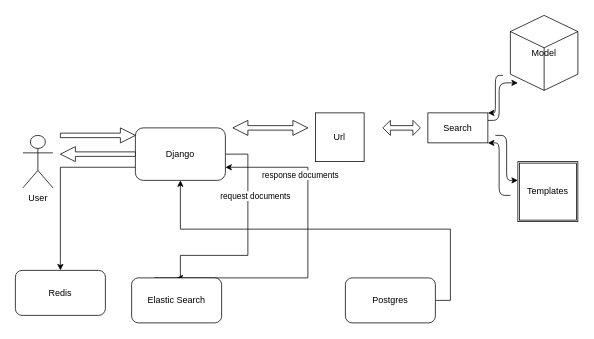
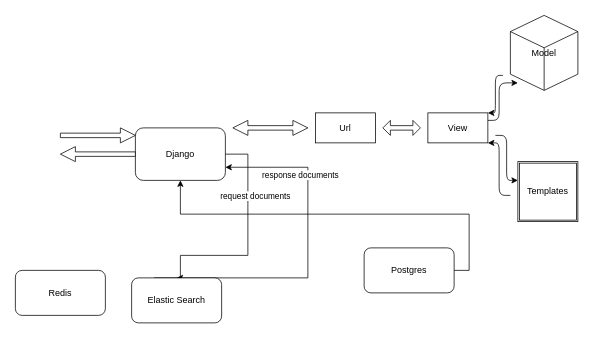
- <mxCell id="12" value="Search" style="rounded=0;whiteSpace=wrap;html=1;" vertex="1" parent="1"><mxGeometry x="570" y="150" width="80" height="40" as="geometry" /></mxCell>
+ <mxCell id="12" value="View" style="rounded=0;whiteSpace=wrap;html=1;" vertex="1" parent="1"><mxGeometry x="570" y="150" width="80" height="40" as="geometry" /></mxCell>
- <mxCell id="11" value="Url" style="rounded=0;whiteSpace=wrap;html=1;" vertex="1" parent="1"><mxGeometry x="420" y="150" width="65" height="65" as="geometry" /></mxCell>
+ <mxCell id="11" value="Url" style="rounded=0;whiteSpace=wrap;html=1;" vertex="1" parent="1"><mxGeometry x="420" y="150" width="80" height="40" as="geometry" /></mxCell>
- <mxCell id="10" value="User" style="shape=umlActor;verticalLabelPosition=bottom;verticalAlign=top;html=1;outlineConnect=0;" vertex="1" parent="1"><mxGeometry x="30" y="180" width="40" height="70" as="geometry" /></mxCell>
- <mxCell id="3" style="edgeStyle=orthogonalEdgeStyle;rounded=0;orthogonalLoop=1;jettySize=auto;html=1;exitX=1;exitY=0.25;exitDx=0;exitDy=0;entryX=0.5;entryY=0;entryDx=0;entryDy=0;" edge="1" parent="1" source="4" target="5"><mxGeometry relative="1" as="geometry" /></mxCell>
- <mxCell id="7" value="Postgres" style="rounded=1;whiteSpace=wrap;html=1;" vertex="1" parent="1"><mxGeometry x="460" y="370" width="120" height="60" as="geometry" /></mxCell>
+ <mxCell id="7" value="Postgres" style="rounded=1;whiteSpace=wrap;html=1;" vertex="1" parent="1"><mxGeometry x="485" y="330" width="120" height="60" as="geometry" /></mxCell>
